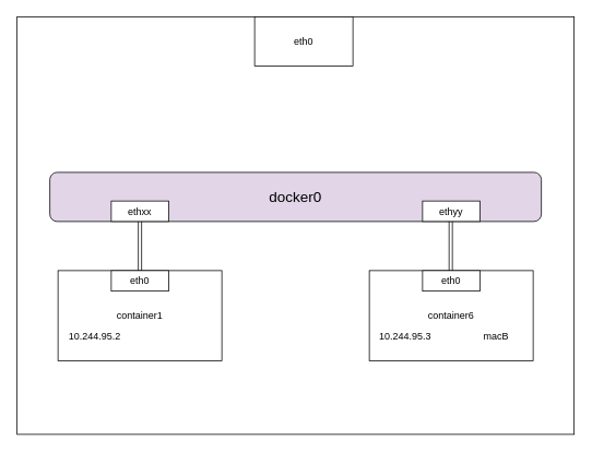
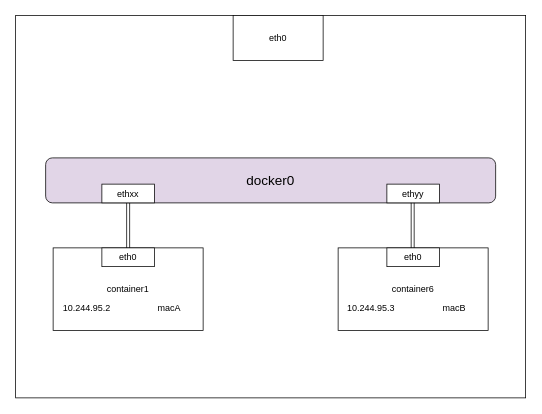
+ <mxCell id="15" value="macA" style="text;html=1;strokeColor=none;fillColor=none;align=center;verticalAlign=middle;whiteSpace=wrap;rounded=0;" vertex="1" parent="1"><mxGeometry x="205" y="400" width="40" height="20" as="geometry" /></mxCell>
